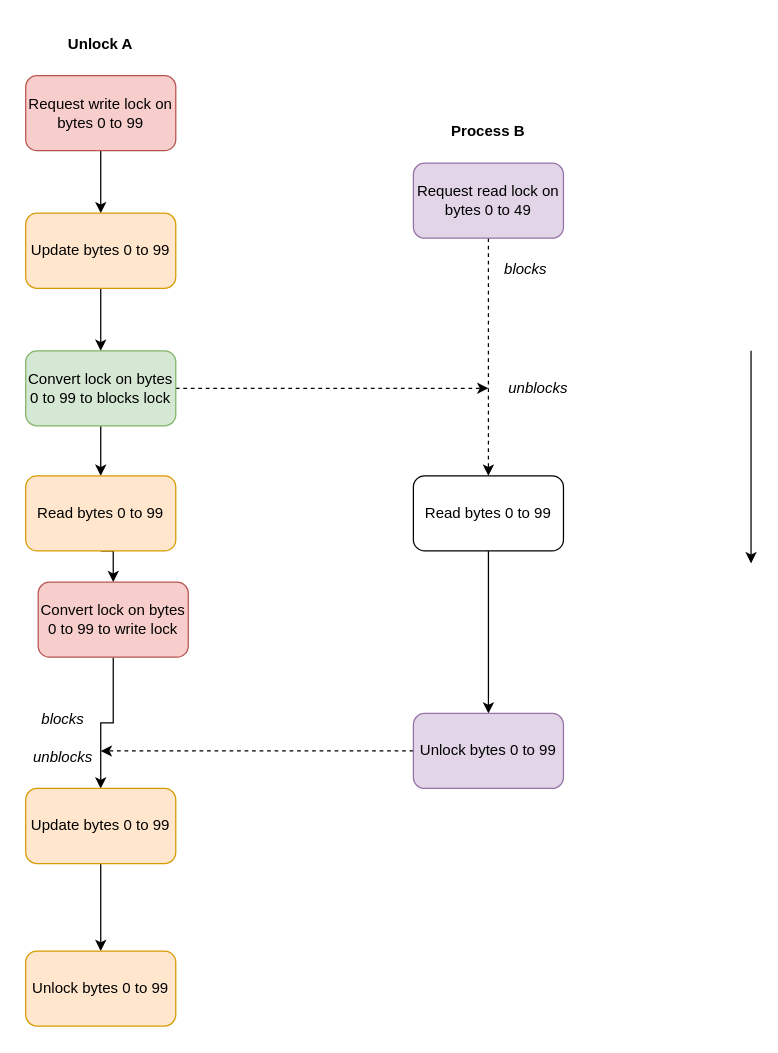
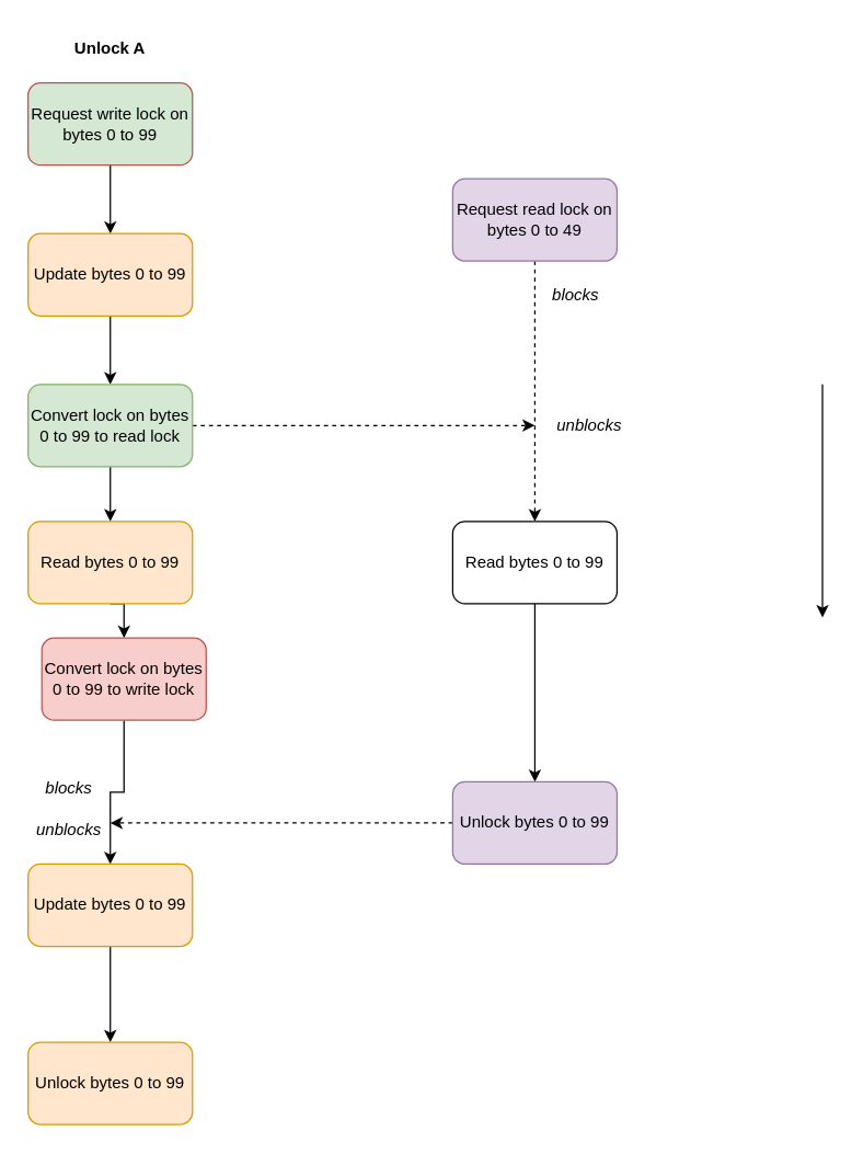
- <mxCell id="3" value="Request write lock on bytes 0 to 99" style="rounded=1;whiteSpace=wrap;html=1;fillColor=#f8cecc;strokeColor=#b85450;" vertex="1" parent="1"><mxGeometry x="20" y="60" width="120" height="60" as="geometry" /></mxCell>
+ <mxCell id="3" value="Request write lock on bytes 0 to 99" style="rounded=1;whiteSpace=wrap;html=1;fillColor=#d5e8d4;strokeColor=#b85450;" vertex="1" parent="1"><mxGeometry x="20" y="60" width="120" height="60" as="geometry" /></mxCell>
- <mxCell id="25" value="&lt;b&gt;Process B&lt;/b&gt;" style="text;html=1;align=center;verticalAlign=middle;whiteSpace=wrap;rounded=0;" vertex="1" parent="1"><mxGeometry x="355" y="90" width="70" height="30" as="geometry" /></mxCell>
- <mxCell id="9" value="Convert lock on bytes 0 to 99 to blocks lock" style="rounded=1;whiteSpace=wrap;html=1;fillColor=#d5e8d4;strokeColor=#82b366;" vertex="1" parent="1"><mxGeometry x="20" y="280" width="120" height="60" as="geometry" /></mxCell>
+ <mxCell id="9" value="Convert lock on bytes 0 to 99 to read lock" style="rounded=1;whiteSpace=wrap;html=1;fillColor=#d5e8d4;strokeColor=#82b366;" vertex="1" parent="1"><mxGeometry x="20" y="280" width="120" height="60" as="geometry" /></mxCell>
